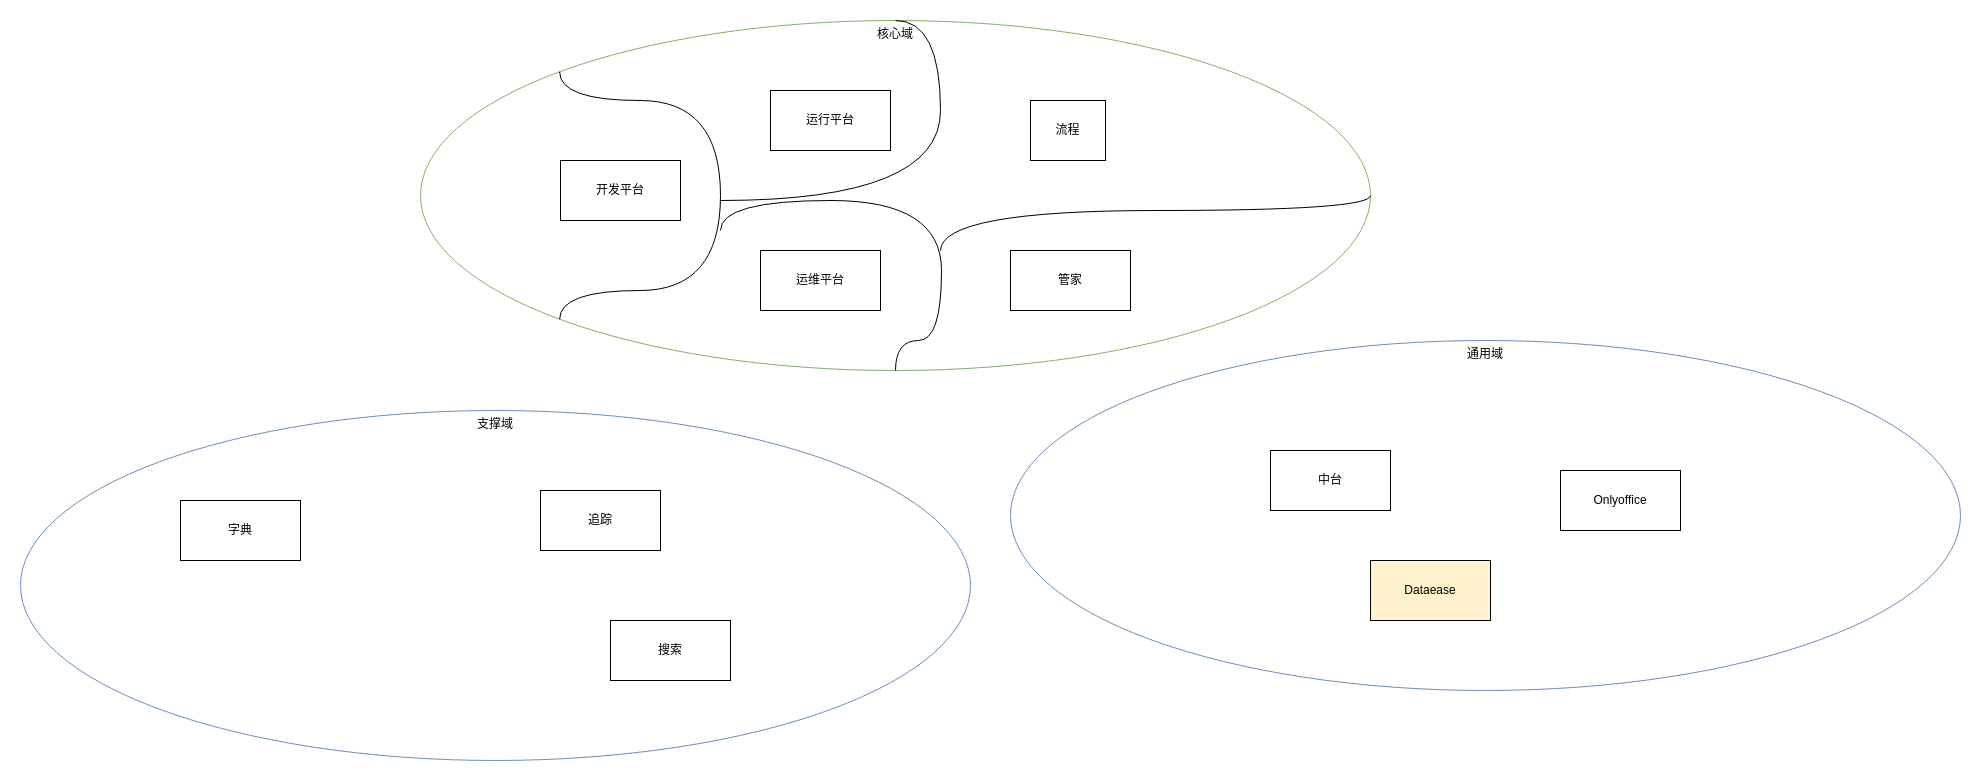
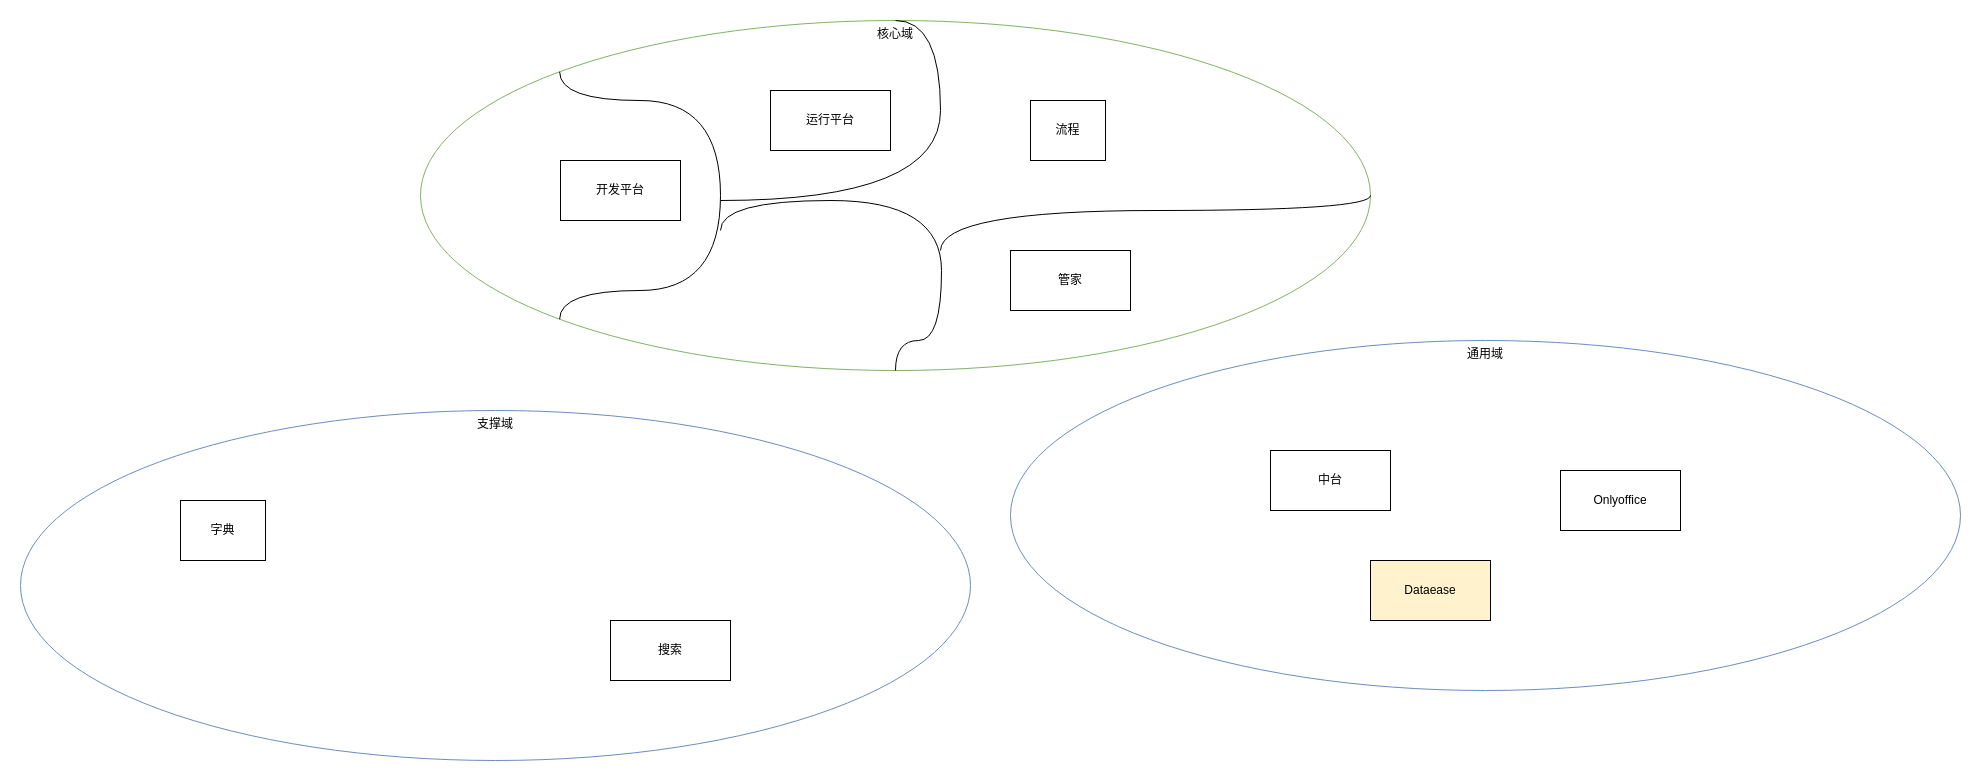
- <mxCell id="10" value="运维平台" style="rounded=0;whiteSpace=wrap;html=1;" vertex="1" parent="1"><mxGeometry x="760" y="250" width="120" height="60" as="geometry" /></mxCell>
- <mxCell id="13" value="追踪" style="rounded=0;whiteSpace=wrap;html=1;" vertex="1" parent="1"><mxGeometry x="540" y="490" width="120" height="60" as="geometry" /></mxCell>
- <mxCell id="12" value="字典" style="rounded=0;whiteSpace=wrap;html=1;" vertex="1" parent="1"><mxGeometry x="180" y="500" width="120" height="60" as="geometry" /></mxCell>
+ <mxCell id="12" value="字典" style="rounded=0;whiteSpace=wrap;html=1;" vertex="1" parent="1"><mxGeometry x="180" y="500" width="85" height="60" as="geometry" /></mxCell>
